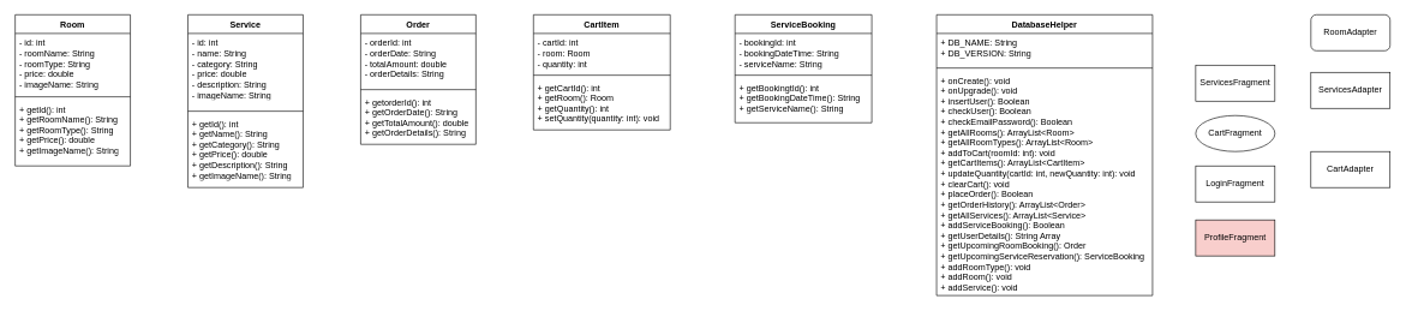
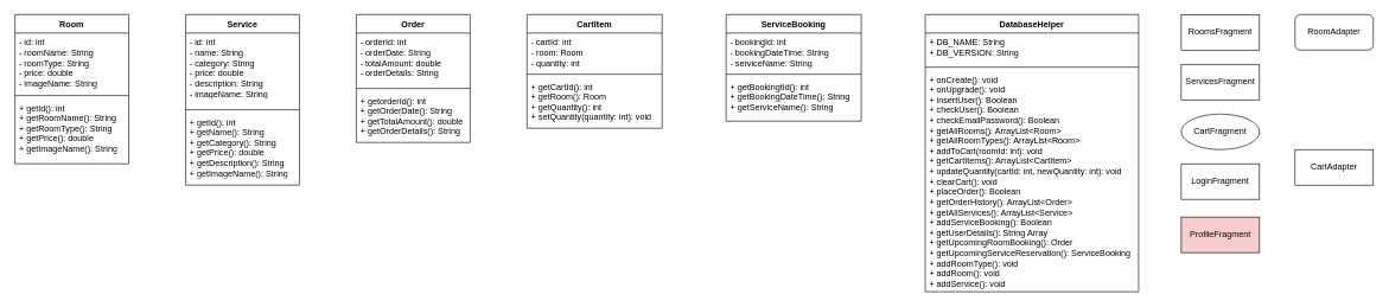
+ <mxCell id="26" value="RoomsFragment" style="html=1;whiteSpace=wrap;" parent="1" vertex="1"><mxGeometry x="1660" y="20" width="110" height="50" as="geometry" /></mxCell>
- <mxCell id="32" value="ServicesAdapter" style="html=1;whiteSpace=wrap;" parent="1" vertex="1"><mxGeometry x="1820" y="100" width="110" height="50" as="geometry" /></mxCell>
